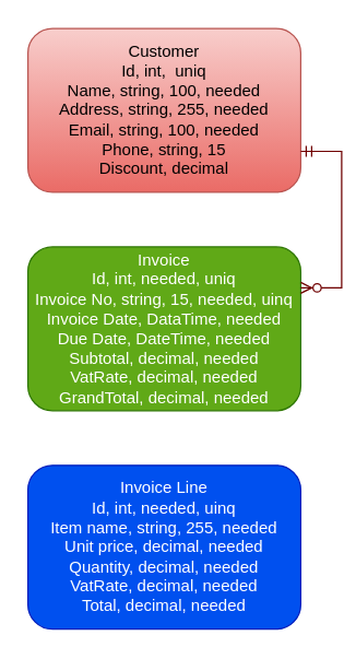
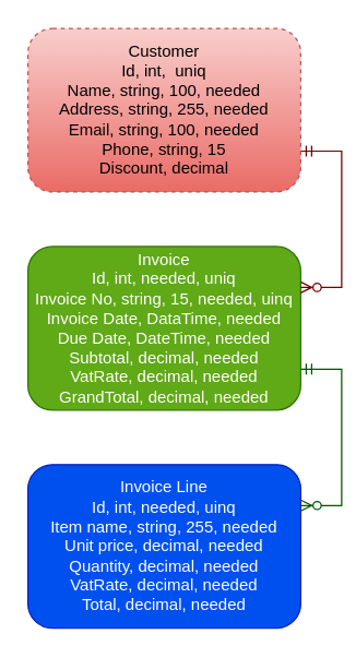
- <mxCell id="2" value="Customer&lt;div&gt;Id, int,&amp;nbsp; uniq&lt;/div&gt;&lt;div&gt;Name, string, 100, needed&lt;/div&gt;&lt;div&gt;Address, string, 255, needed&lt;/div&gt;&lt;div&gt;Email, string, 100, needed&lt;/div&gt;&lt;div&gt;Phone, string, 15&lt;/div&gt;&lt;div&gt;Discount, decimal&lt;/div&gt;" style="rounded=1;whiteSpace=wrap;html=1;fillColor=#f8cecc;gradientColor=#ea6b66;strokeColor=#b85450;" parent="1" vertex="1"><mxGeometry x="20" y="20" width="200" height="120" as="geometry" /></mxCell>
+ <mxCell id="2" value="Customer&lt;div&gt;Id, int,&amp;nbsp; uniq&lt;/div&gt;&lt;div&gt;Name, string, 100, needed&lt;/div&gt;&lt;div&gt;Address, string, 255, needed&lt;/div&gt;&lt;div&gt;Email, string, 100, needed&lt;/div&gt;&lt;div&gt;Phone, string, 15&lt;/div&gt;&lt;div&gt;Discount, decimal&lt;/div&gt;" style="rounded=1;whiteSpace=wrap;html=1;fillColor=#f8cecc;gradientColor=#ea6b66;strokeColor=#b85450;dashed=1;" parent="1" vertex="1"><mxGeometry x="20" y="20" width="200" height="120" as="geometry" /></mxCell>
+ <mxCell id="5" value="" style="edgeStyle=entityRelationEdgeStyle;fontSize=12;html=1;endArrow=ERzeroToMany;startArrow=ERmandOne;rounded=0;exitX=1;exitY=0.75;exitDx=0;exitDy=0;entryX=1;entryY=0.25;entryDx=0;entryDy=0;fillColor=#008a00;strokeColor=#005700;" edge="1" parent="1" source="3" target="4"><mxGeometry width="100" height="100" relative="1" as="geometry"><mxPoint x="340" y="260" as="sourcePoint" /><mxPoint x="339" y="369.96" as="targetPoint" /></mxGeometry></mxCell>
